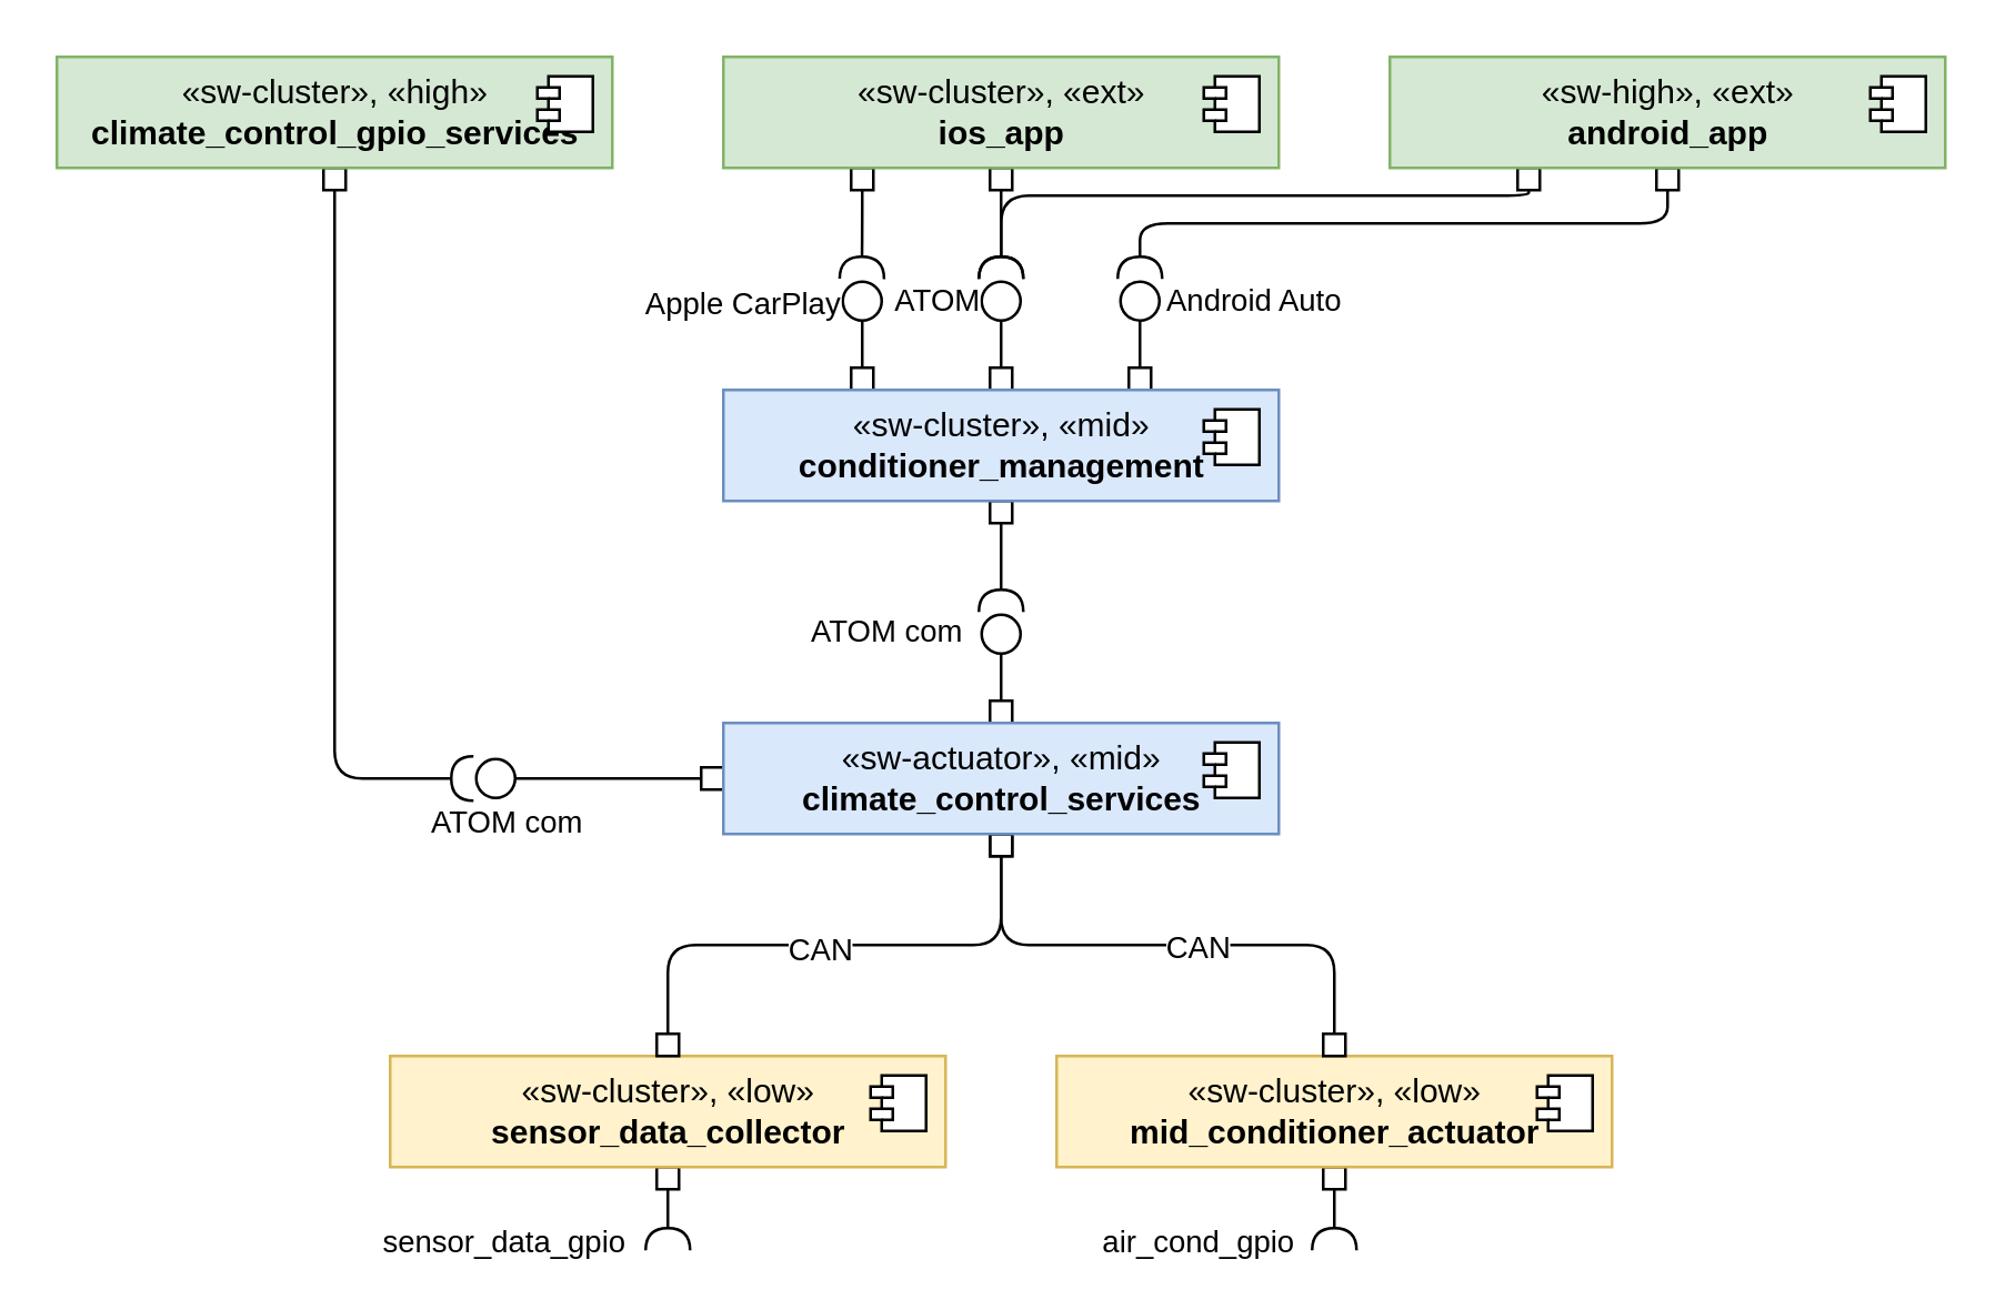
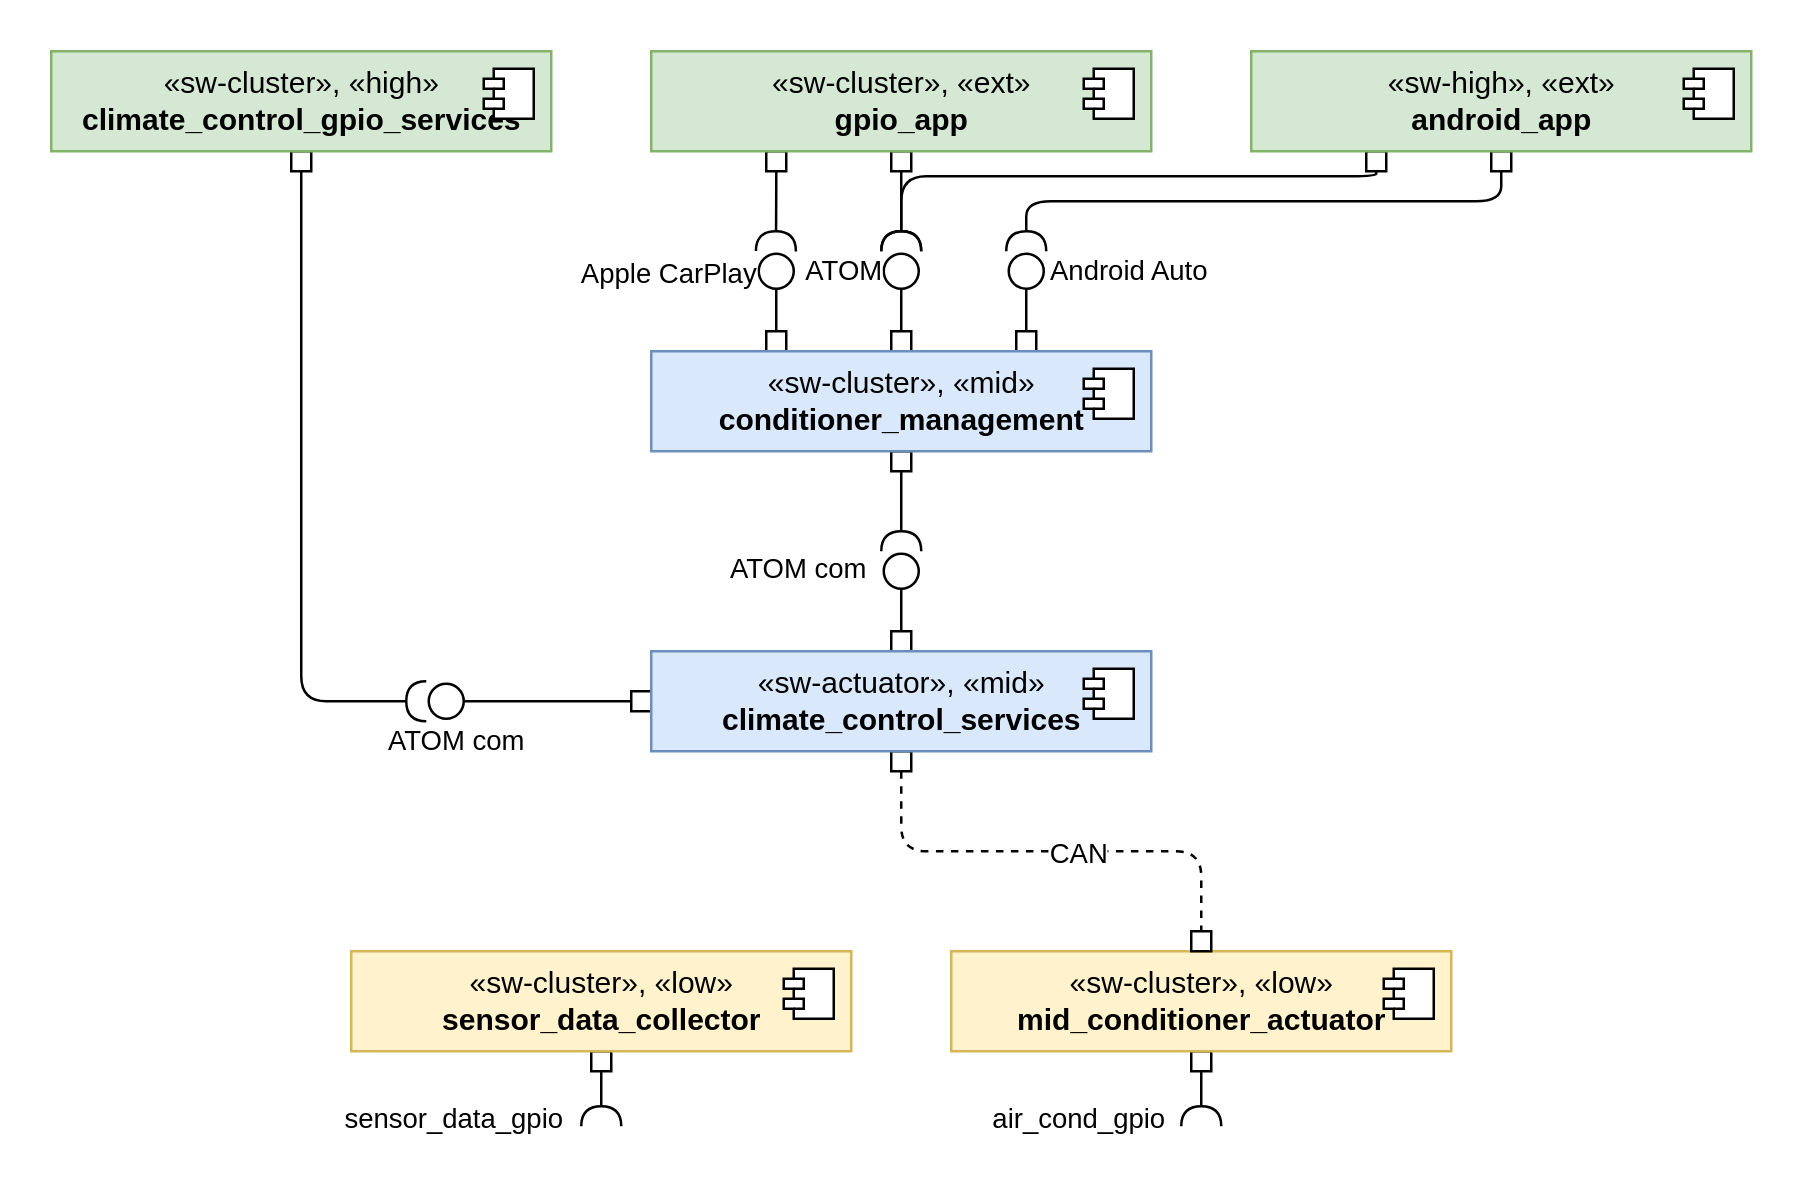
- <mxCell id="26" value="«sw-cluster», «ext»&lt;br&gt;&lt;b&gt;ios_app&lt;/b&gt;" style="html=1;dropTarget=0;fillColor=#d5e8d4;strokeColor=#82b366;" parent="1" vertex="1"><mxGeometry x="260" y="20" width="200" height="40" as="geometry" /></mxCell>
+ <mxCell id="26" value="«sw-cluster», «ext»&lt;br&gt;&lt;b&gt;gpio_app&lt;/b&gt;" style="html=1;dropTarget=0;fillColor=#d5e8d4;strokeColor=#82b366;" parent="1" vertex="1"><mxGeometry x="260" y="20" width="200" height="40" as="geometry" /></mxCell>
- <mxCell id="34" style="edgeStyle=orthogonalEdgeStyle;html=1;exitX=0.5;exitY=1;exitDx=0;exitDy=0;entryX=0.5;entryY=0;entryDx=0;entryDy=0;startArrow=box;startFill=0;endArrow=box;endFill=0;" parent="1" source="38" target="4" edge="1"><mxGeometry relative="1" as="geometry" /></mxCell>
- <mxCell id="35" value="CAN" style="edgeLabel;html=1;align=center;verticalAlign=middle;resizable=0;points=[];" parent="34" vertex="1" connectable="0"><mxGeometry x="0.059" y="1" relative="1" as="geometry"><mxPoint as="offset" /></mxGeometry></mxCell>
- <mxCell id="36" style="edgeStyle=orthogonalEdgeStyle;html=1;exitX=0.5;exitY=1;exitDx=0;exitDy=0;startArrow=box;startFill=0;endArrow=box;endFill=0;" parent="1" source="38" target="22" edge="1"><mxGeometry relative="1" as="geometry" /></mxCell>
+ <mxCell id="36" style="edgeStyle=orthogonalEdgeStyle;html=1;exitX=0.5;exitY=1;exitDx=0;exitDy=0;startArrow=box;startFill=0;endArrow=box;endFill=0;dashed=1;" parent="1" source="38" target="22" edge="1"><mxGeometry relative="1" as="geometry" /></mxCell>
